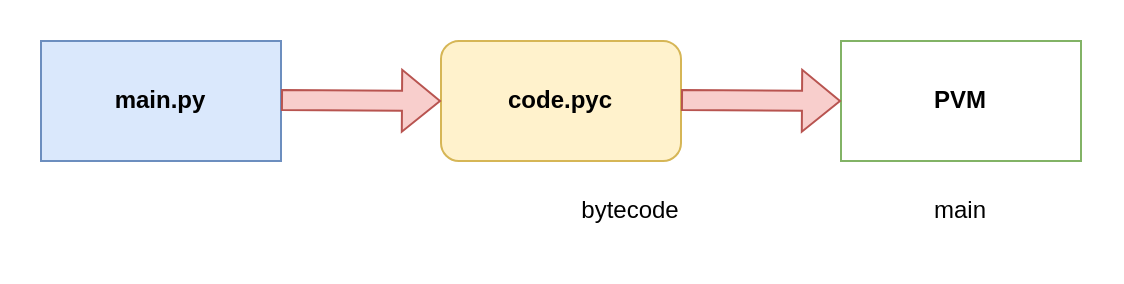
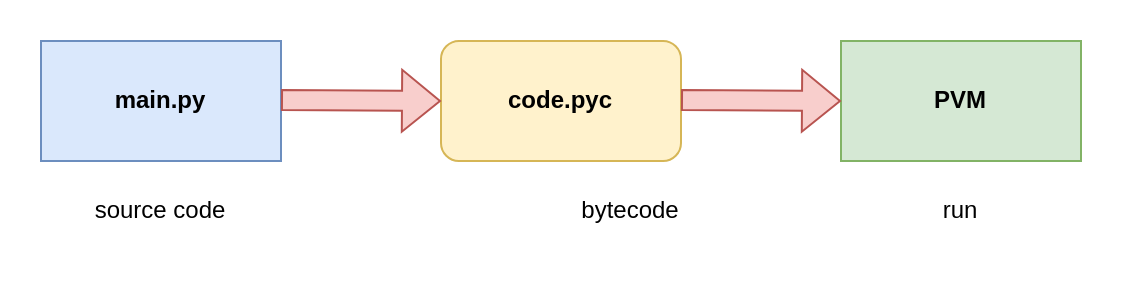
- <mxCell id="4" value="PVM" style="rounded=0;whiteSpace=wrap;html=1;strokeColor=#82b366;fillColor=#ffffff;fontColor=default;fontStyle=1;" vertex="1" parent="1"><mxGeometry x="420" y="20" width="120" height="60" as="geometry" /></mxCell>
+ <mxCell id="4" value="PVM" style="rounded=0;whiteSpace=wrap;html=1;strokeColor=#82b366;fillColor=#d5e8d4;fontColor=default;fontStyle=1" vertex="1" parent="1"><mxGeometry x="420" y="20" width="120" height="60" as="geometry" /></mxCell>
+ <mxCell id="7" value="source code" style="rounded=0;whiteSpace=wrap;html=1;labelBackgroundColor=none;fillColor=default;strokeColor=none;fontColor=default;fontStyle=0" vertex="1" parent="1"><mxGeometry x="20" y="90" width="120" height="30" as="geometry" /></mxCell>
- <mxCell id="9" value="main" style="rounded=0;whiteSpace=wrap;html=1;labelBackgroundColor=none;fillColor=default;strokeColor=none;fontColor=default;" vertex="1" parent="1"><mxGeometry x="420" y="90" width="120" height="30" as="geometry" /></mxCell>
+ <mxCell id="9" value="run" style="rounded=0;whiteSpace=wrap;html=1;labelBackgroundColor=none;fillColor=default;strokeColor=none;fontColor=default;" vertex="1" parent="1"><mxGeometry x="420" y="90" width="120" height="30" as="geometry" /></mxCell>
